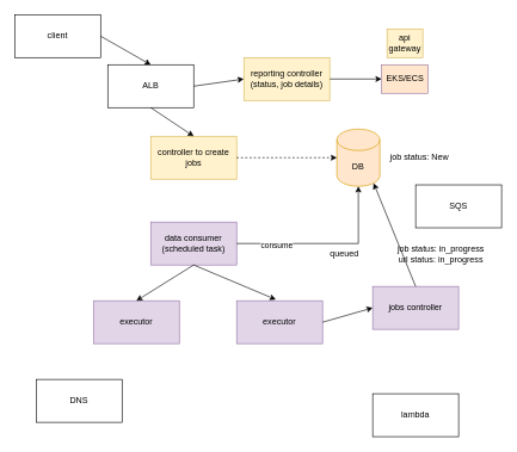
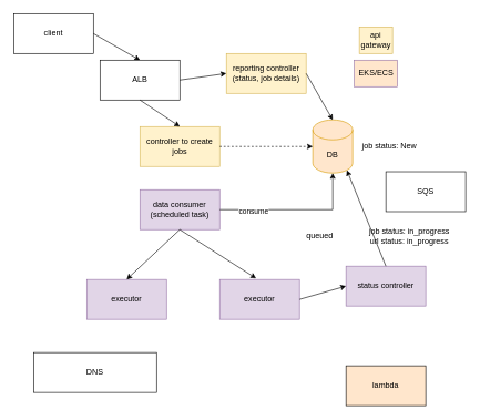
- <mxCell id="19" value="" style="endArrow=classic;html=1;rounded=0;exitX=1;exitY=0.5;exitDx=0;exitDy=0;" edge="1" parent="1" source="18" target="25"><mxGeometry width="50" height="50" relative="1" as="geometry"><mxPoint x="490" y="170" as="sourcePoint" /><mxPoint x="540" y="120" as="targetPoint" /></mxGeometry></mxCell>
+ <mxCell id="19" value="" style="endArrow=classic;html=1;rounded=0;exitX=1;exitY=0.5;exitDx=0;exitDy=0;entryX=0.5;entryY=0;entryDx=0;entryDy=0;entryPerimeter=0;" edge="1" parent="1" source="18" target="4"><mxGeometry width="50" height="50" relative="1" as="geometry"><mxPoint x="490" y="170" as="sourcePoint" /><mxPoint x="540" y="120" as="targetPoint" /></mxGeometry></mxCell>
- <mxCell id="7" value="data consumer&lt;br&gt;(scheduled task)" style="rounded=0;whiteSpace=wrap;html=1;fillColor=#e1d5e7;strokeColor=#9673a6;" vertex="1" parent="1"><mxGeometry x="210" y="310" width="120" height="60" as="geometry" /></mxCell>
+ <mxCell id="7" value="data consumer&lt;br&gt;(scheduled task)" style="rounded=0;whiteSpace=wrap;html=1;fillColor=#e1d5e7;strokeColor=#9673a6;" vertex="1" parent="1"><mxGeometry x="210" y="285" width="120" height="60" as="geometry" /></mxCell>
- <mxCell id="15" value="jobs controller" style="rounded=0;whiteSpace=wrap;html=1;fillColor=#e1d5e7;strokeColor=#9673a6;" vertex="1" parent="1"><mxGeometry x="520" y="400" width="120" height="60" as="geometry" /></mxCell>
+ <mxCell id="15" value="status controller" style="rounded=0;whiteSpace=wrap;html=1;fillColor=#e1d5e7;strokeColor=#9673a6;" vertex="1" parent="1"><mxGeometry x="520" y="400" width="120" height="60" as="geometry" /></mxCell>
- <mxCell id="22" value="DNS" style="rounded=0;whiteSpace=wrap;html=1;" vertex="1" parent="1"><mxGeometry x="50" y="530" width="120" height="60" as="geometry" /></mxCell>
+ <mxCell id="22" value="DNS" style="rounded=0;whiteSpace=wrap;html=1;" vertex="1" parent="1"><mxGeometry x="50" y="530" width="185" height="60" as="geometry" /></mxCell>
- <mxCell id="24" value="lambda" style="rounded=0;whiteSpace=wrap;html=1;" vertex="1" parent="1"><mxGeometry x="520" y="550" width="120" height="60" as="geometry" /></mxCell>
+ <mxCell id="24" value="lambda" style="rounded=0;whiteSpace=wrap;html=1;fillColor=#ffe6cc;" vertex="1" parent="1"><mxGeometry x="520" y="550" width="120" height="60" as="geometry" /></mxCell>
